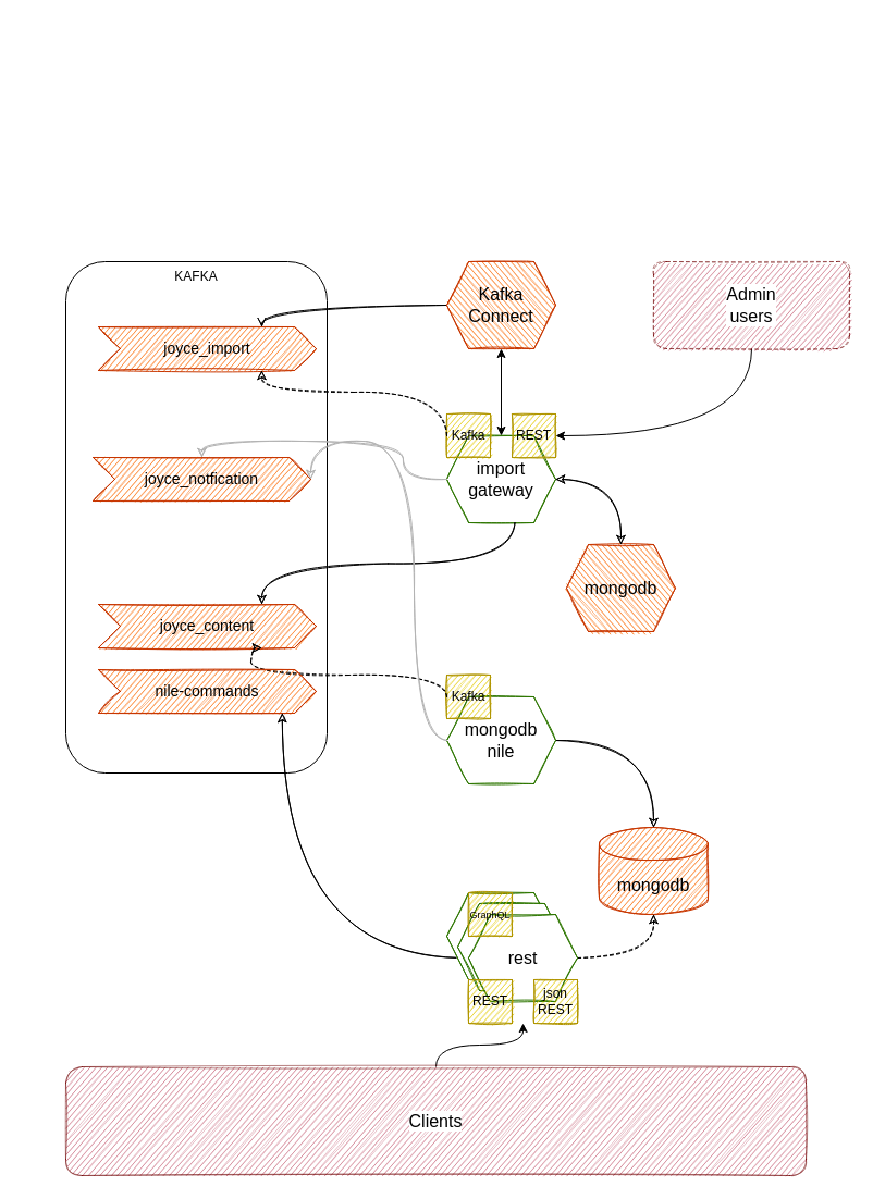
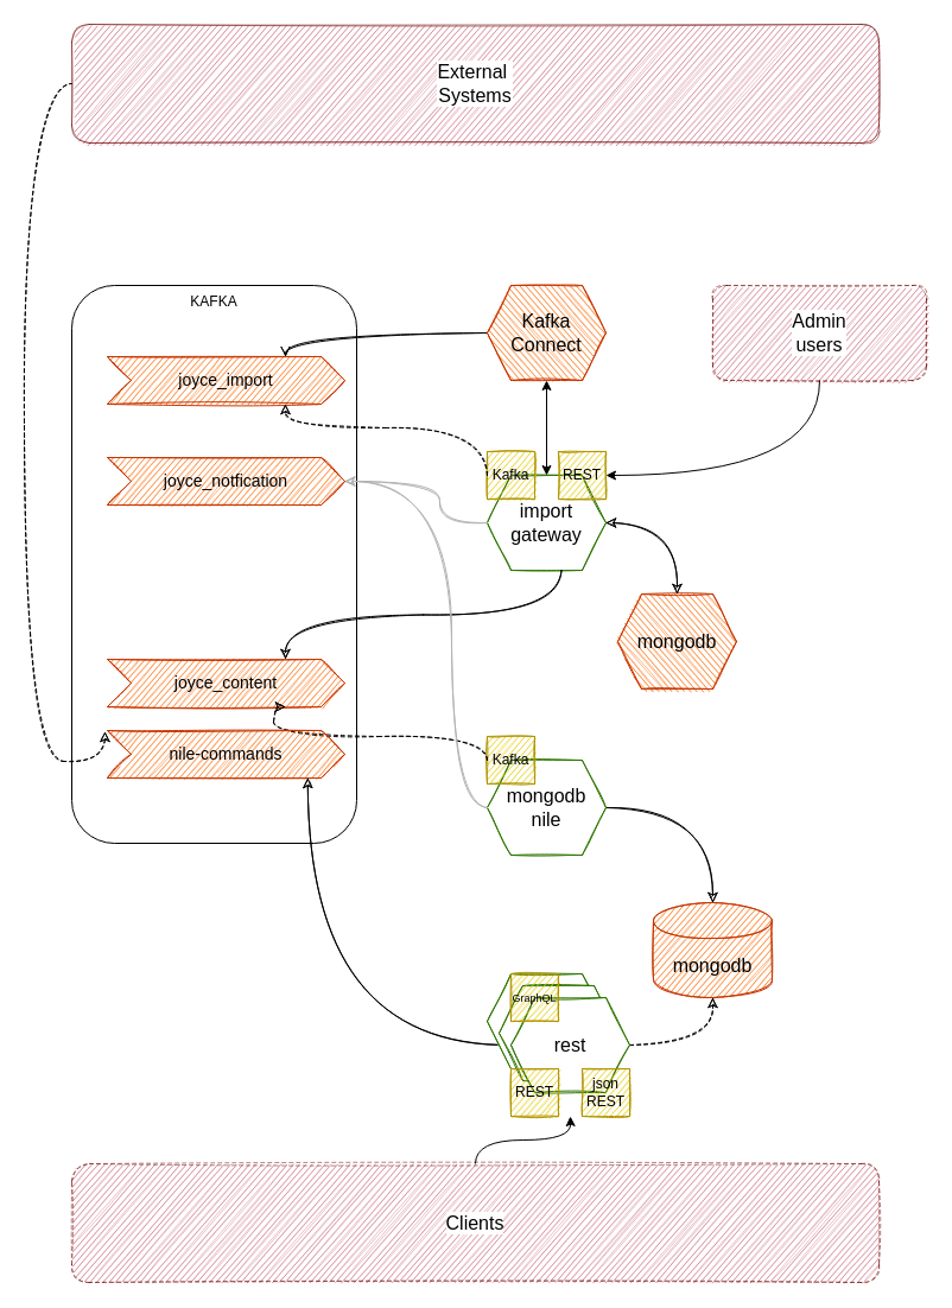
+ <mxCell id="21" value="&lt;font color=&quot;#000000&quot; style=&quot;font-size: 16px&quot;&gt;External&amp;nbsp;&lt;br&gt;Systems&lt;/font&gt;" style="rounded=1;whiteSpace=wrap;html=1;strokeColor=#6F0000;fillColor=#a20025;fontColor=#ffffff;sketch=1;opacity=50;spacing=13;labelBackgroundColor=#ffffff;labelBorderColor=none;spacingTop=0;" parent="1" vertex="1"><mxGeometry x="60" y="20" width="680" height="100" as="geometry" /></mxCell>
+ <mxCell id="18" style="edgeStyle=orthogonalEdgeStyle;rounded=0;orthogonalLoop=1;jettySize=auto;html=1;entryX=0;entryY=0.5;entryDx=0;entryDy=0;strokeColor=#000000;curved=1;dashed=1;sketch=1;startArrow=classic;startFill=1;endArrow=none;endFill=0;exitX=-0.01;exitY=0.025;exitDx=0;exitDy=0;exitPerimeter=0;" parent="1" source="19" target="21" edge="1"><mxGeometry relative="1" as="geometry"><Array as="points"><mxPoint x="20" y="641" /><mxPoint x="20" y="70" /></Array></mxGeometry></mxCell>
- <mxCell id="17" value="joyce_notfication" style="shape=step;perimeter=stepPerimeter;whiteSpace=wrap;html=1;fixedSize=1;rounded=0;glass=0;fillColor=#fa6800;strokeColor=#C73500;fontSize=14;fontColor=#000000;sketch=1;" parent="1" vertex="1"><mxGeometry x="85" y="420" width="200" height="40" as="geometry" /></mxCell>
+ <mxCell id="17" value="joyce_notfication" style="shape=step;perimeter=stepPerimeter;whiteSpace=wrap;html=1;fixedSize=1;rounded=0;glass=0;fillColor=#fa6800;strokeColor=#C73500;fontSize=14;fontColor=#000000;sketch=1;" parent="1" vertex="1"><mxGeometry x="90" y="385" width="200" height="40" as="geometry" /></mxCell>
- <mxCell id="27" value="&lt;font color=&quot;#000000&quot;&gt;&lt;span style=&quot;font-size: 16px&quot;&gt;Clients&lt;/span&gt;&lt;/font&gt;" style="rounded=1;whiteSpace=wrap;html=1;strokeColor=#6F0000;fillColor=#a20025;fontColor=#ffffff;sketch=1;opacity=50;spacing=13;labelBackgroundColor=#ffffff;labelBorderColor=none;spacingTop=0;" parent="1" vertex="1"><mxGeometry x="60" y="980" width="680" height="100" as="geometry" /></mxCell>
+ <mxCell id="27" value="&lt;font color=&quot;#000000&quot;&gt;&lt;span style=&quot;font-size: 16px&quot;&gt;Clients&lt;/span&gt;&lt;/font&gt;" style="rounded=1;whiteSpace=wrap;html=1;strokeColor=#6F0000;fillColor=#a20025;fontColor=#ffffff;sketch=1;opacity=50;spacing=13;labelBackgroundColor=#ffffff;labelBorderColor=none;spacingTop=0;dashed=1;" parent="1" vertex="1"><mxGeometry x="60" y="980" width="680" height="100" as="geometry" /></mxCell>
